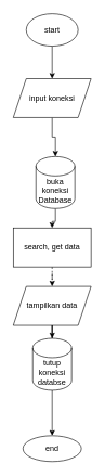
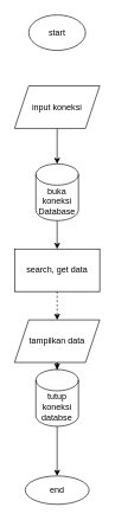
- <mxCell id="2" style="edgeStyle=orthogonalEdgeStyle;rounded=0;orthogonalLoop=1;jettySize=auto;html=1;" edge="1" parent="1" source="3" target="5"><mxGeometry relative="1" as="geometry"><mxPoint x="80" y="120" as="targetPoint" /></mxGeometry></mxCell>
- <mxCell id="7" value="buka koneksi&lt;br&gt;Database" style="shape=cylinder3;whiteSpace=wrap;html=1;boundedLbl=1;backgroundOutline=1;size=15;" vertex="1" parent="1"><mxGeometry x="55" y="240" width="60" height="80" as="geometry" /></mxCell>
+ <mxCell id="7" value="buka koneksi&lt;br&gt;Database" style="shape=cylinder3;whiteSpace=wrap;html=1;boundedLbl=1;backgroundOutline=1;size=15;" vertex="1" parent="1"><mxGeometry x="50" y="230" width="60" height="80" as="geometry" /></mxCell>
- <mxCell id="11" value="tampilkan data" style="shape=parallelogram;perimeter=parallelogramPerimeter;whiteSpace=wrap;html=1;fixedSize=1;" vertex="1" parent="1"><mxGeometry x="20" y="440" width="120" height="60" as="geometry" /></mxCell>
+ <mxCell id="11" value="tampilkan data" style="shape=parallelogram;perimeter=parallelogramPerimeter;whiteSpace=wrap;html=1;fixedSize=1;" vertex="1" parent="1"><mxGeometry x="20" y="450" width="120" height="60" as="geometry" /></mxCell>
